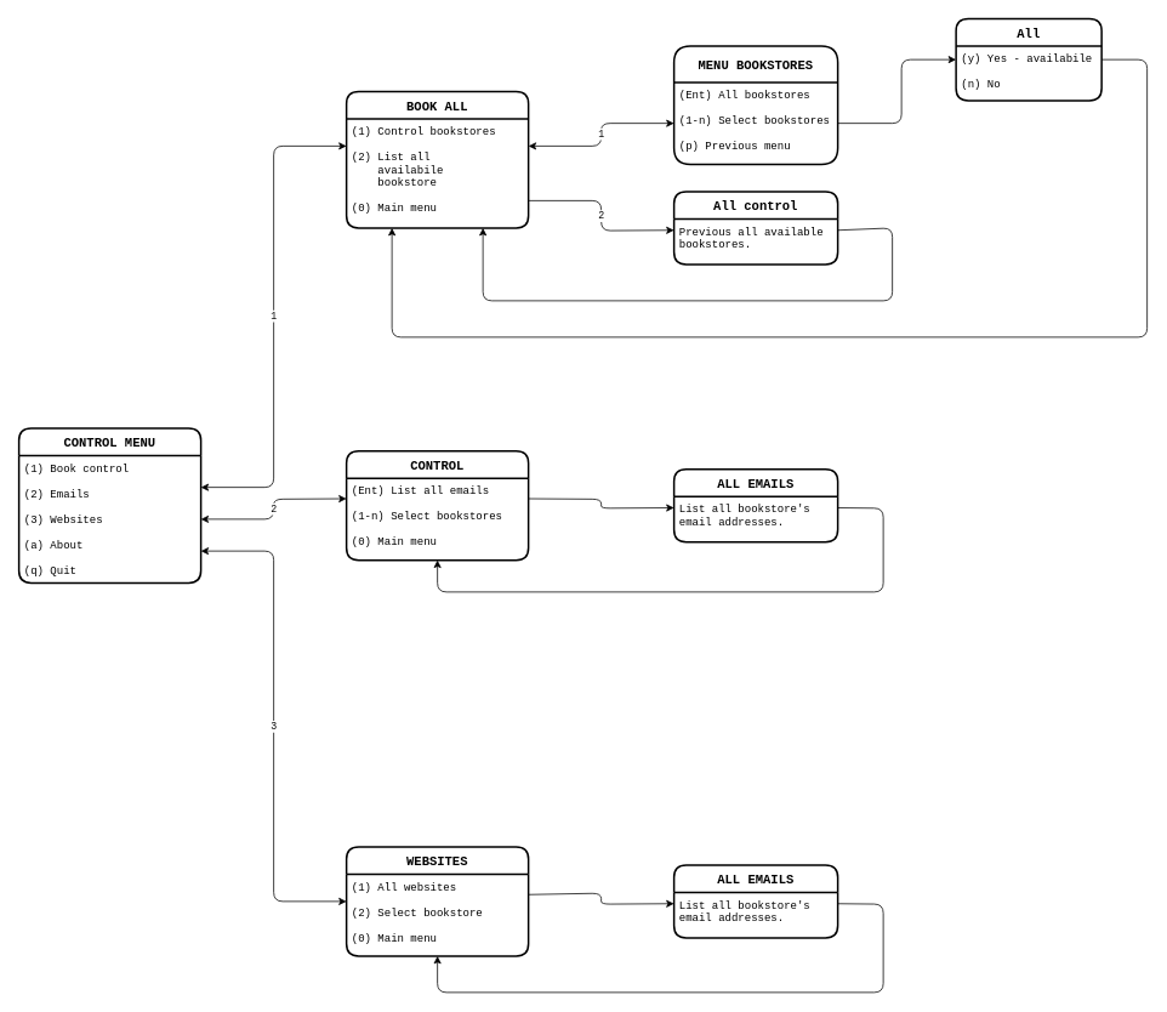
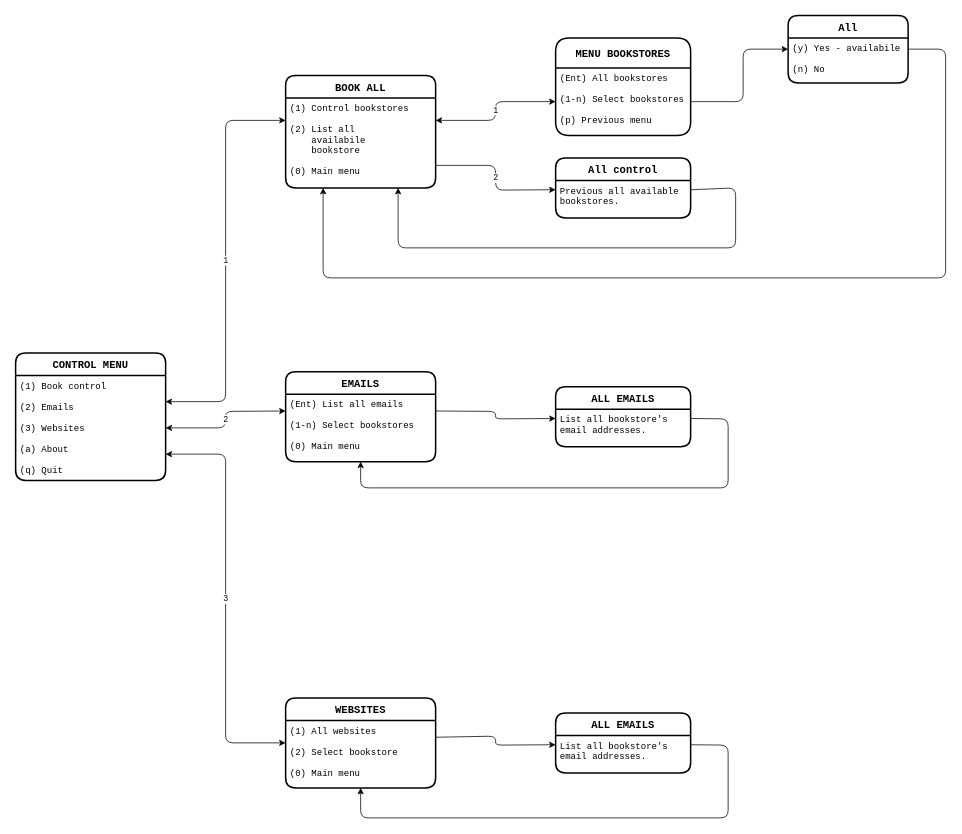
- <mxCell id="6" value="CONTROL" style="swimlane;childLayout=stackLayout;horizontal=1;startSize=30;horizontalStack=0;rounded=1;fontSize=14;fontStyle=1;strokeWidth=2;resizeParent=0;resizeLast=1;shadow=0;dashed=0;align=center;glass=0;labelBackgroundColor=#ffffff;fontFamily=Courier New;" parent="1" vertex="1"><mxGeometry x="380" y="495" width="200" height="120" as="geometry"><mxRectangle x="440" y="670" width="80" height="30" as="alternateBounds" /></mxGeometry></mxCell>
+ <mxCell id="6" value="EMAILS" style="swimlane;childLayout=stackLayout;horizontal=1;startSize=30;horizontalStack=0;rounded=1;fontSize=14;fontStyle=1;strokeWidth=2;resizeParent=0;resizeLast=1;shadow=0;dashed=0;align=center;glass=0;labelBackgroundColor=#ffffff;fontFamily=Courier New;" parent="1" vertex="1"><mxGeometry x="380" y="495" width="200" height="120" as="geometry"><mxRectangle x="440" y="670" width="80" height="30" as="alternateBounds" /></mxGeometry></mxCell>
